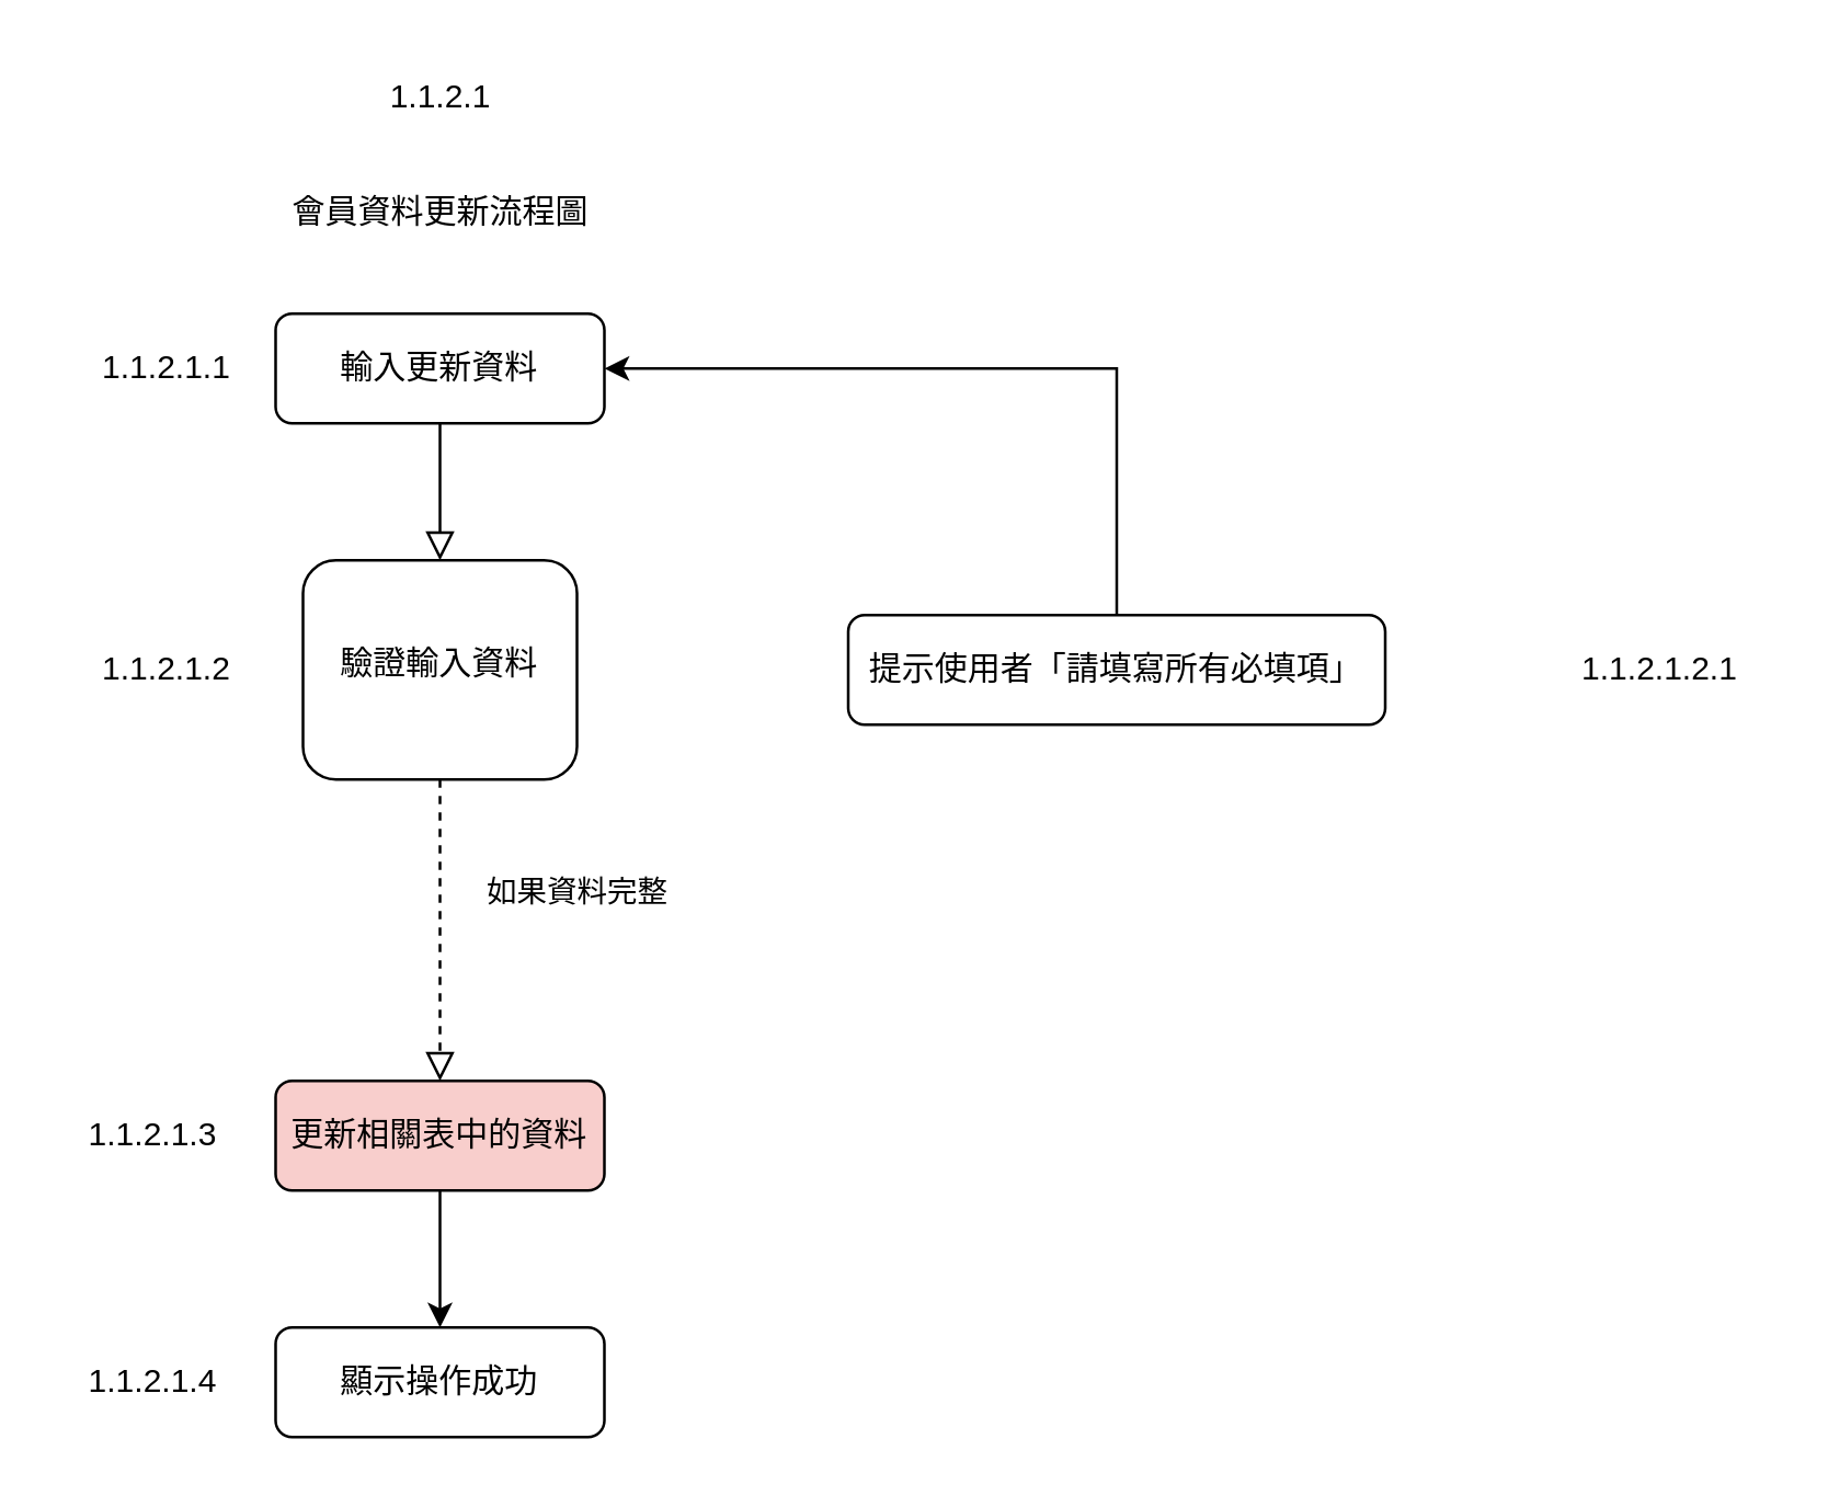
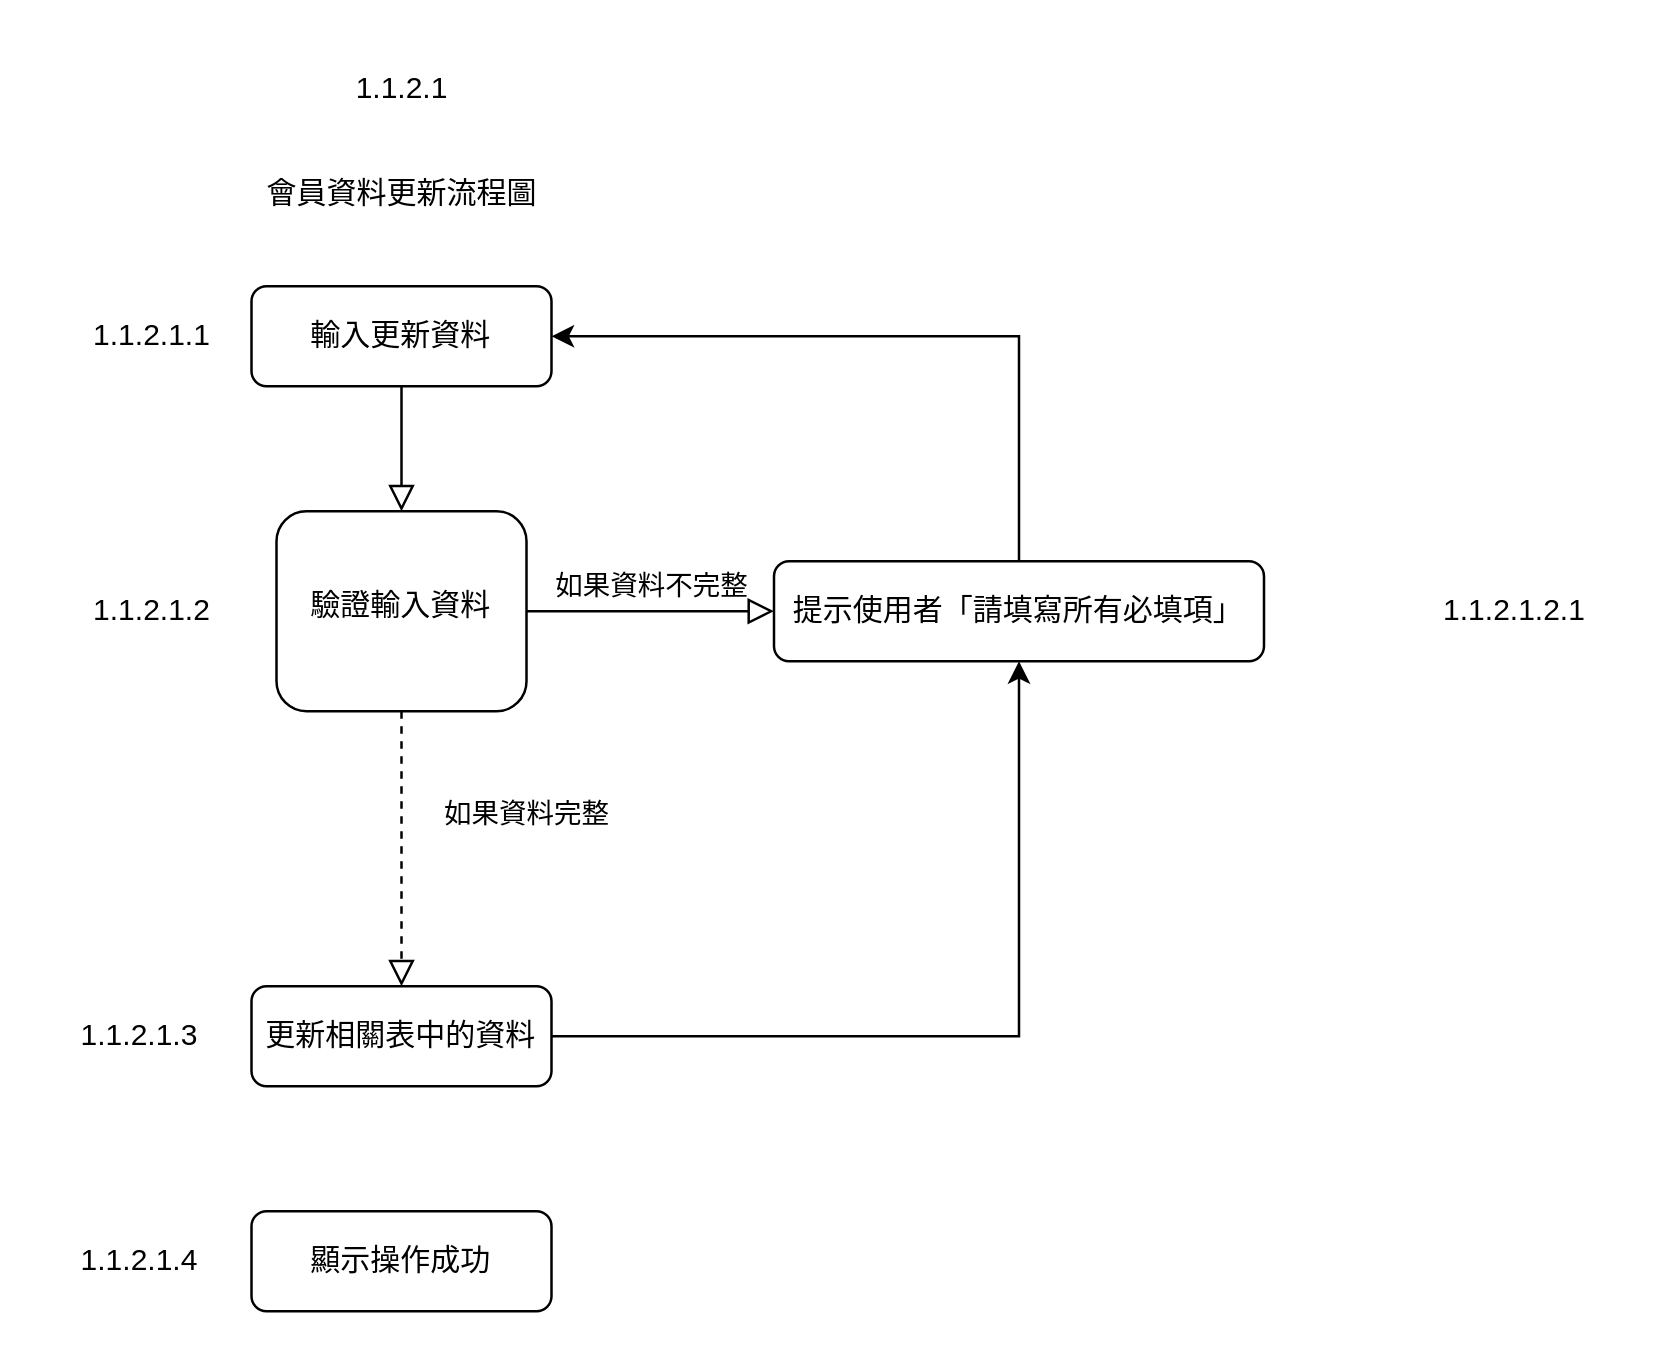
+ <mxCell id="5" value="如果資料不完整" style="edgeStyle=orthogonalEdgeStyle;rounded=0;html=1;jettySize=auto;orthogonalLoop=1;fontSize=11;endArrow=block;endFill=0;endSize=8;strokeWidth=1;shadow=0;labelBackgroundColor=none;" parent="1" source="6" target="8" edge="1"><mxGeometry y="10" relative="1" as="geometry"><mxPoint as="offset" /></mxGeometry></mxCell>
- <mxCell id="10" value="更新相關表中的資料" style="rounded=1;whiteSpace=wrap;html=1;fontSize=12;glass=0;strokeWidth=1;shadow=0;fillColor=#f8cecc;" parent="1" vertex="1"><mxGeometry x="100" y="394" width="120" height="40" as="geometry" /></mxCell>
+ <mxCell id="10" value="更新相關表中的資料" style="rounded=1;whiteSpace=wrap;html=1;fontSize=12;glass=0;strokeWidth=1;shadow=0;" parent="1" vertex="1"><mxGeometry x="100" y="394" width="120" height="40" as="geometry" /></mxCell>
- <mxCell id="9" value="" style="edgeStyle=orthogonalEdgeStyle;rounded=0;orthogonalLoop=1;jettySize=auto;html=1;" parent="1" source="10" target="12" edge="1"><mxGeometry relative="1" as="geometry" /></mxCell>
+ <mxCell id="9" value="" style="edgeStyle=orthogonalEdgeStyle;rounded=0;orthogonalLoop=1;jettySize=auto;html=1;" parent="1" source="10" target="8" edge="1"><mxGeometry relative="1" as="geometry" /></mxCell>
